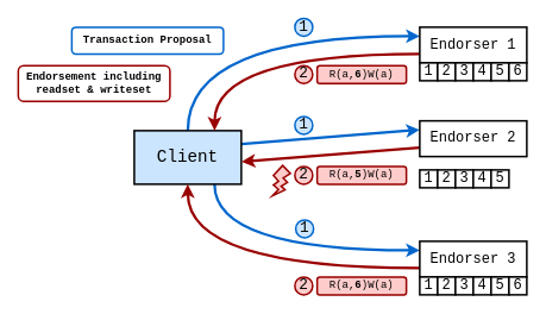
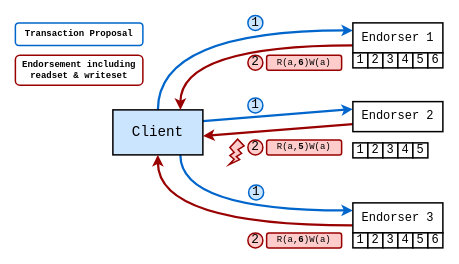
- <mxCell id="24" value="&lt;b&gt;&lt;font style=&quot;font-size: 12px&quot;&gt;Transaction Proposal&lt;/font&gt;&lt;/b&gt;" style="rounded=1;whiteSpace=wrap;html=1;strokeWidth=2;fillColor=none;fontFamily=Courier New;fontSize=12;strokeColor=#0066CC;" vertex="1" parent="1"><mxGeometry x="80" y="30" width="170" height="30" as="geometry" /></mxCell>
+ <mxCell id="24" value="&lt;b&gt;&lt;font style=&quot;font-size: 12px&quot;&gt;Transaction Proposal&lt;/font&gt;&lt;/b&gt;" style="rounded=1;whiteSpace=wrap;html=1;strokeWidth=2;fillColor=none;fontFamily=Courier New;fontSize=12;strokeColor=#0066CC;" vertex="1" parent="1"><mxGeometry x="20" y="30" width="170" height="30" as="geometry" /></mxCell>
